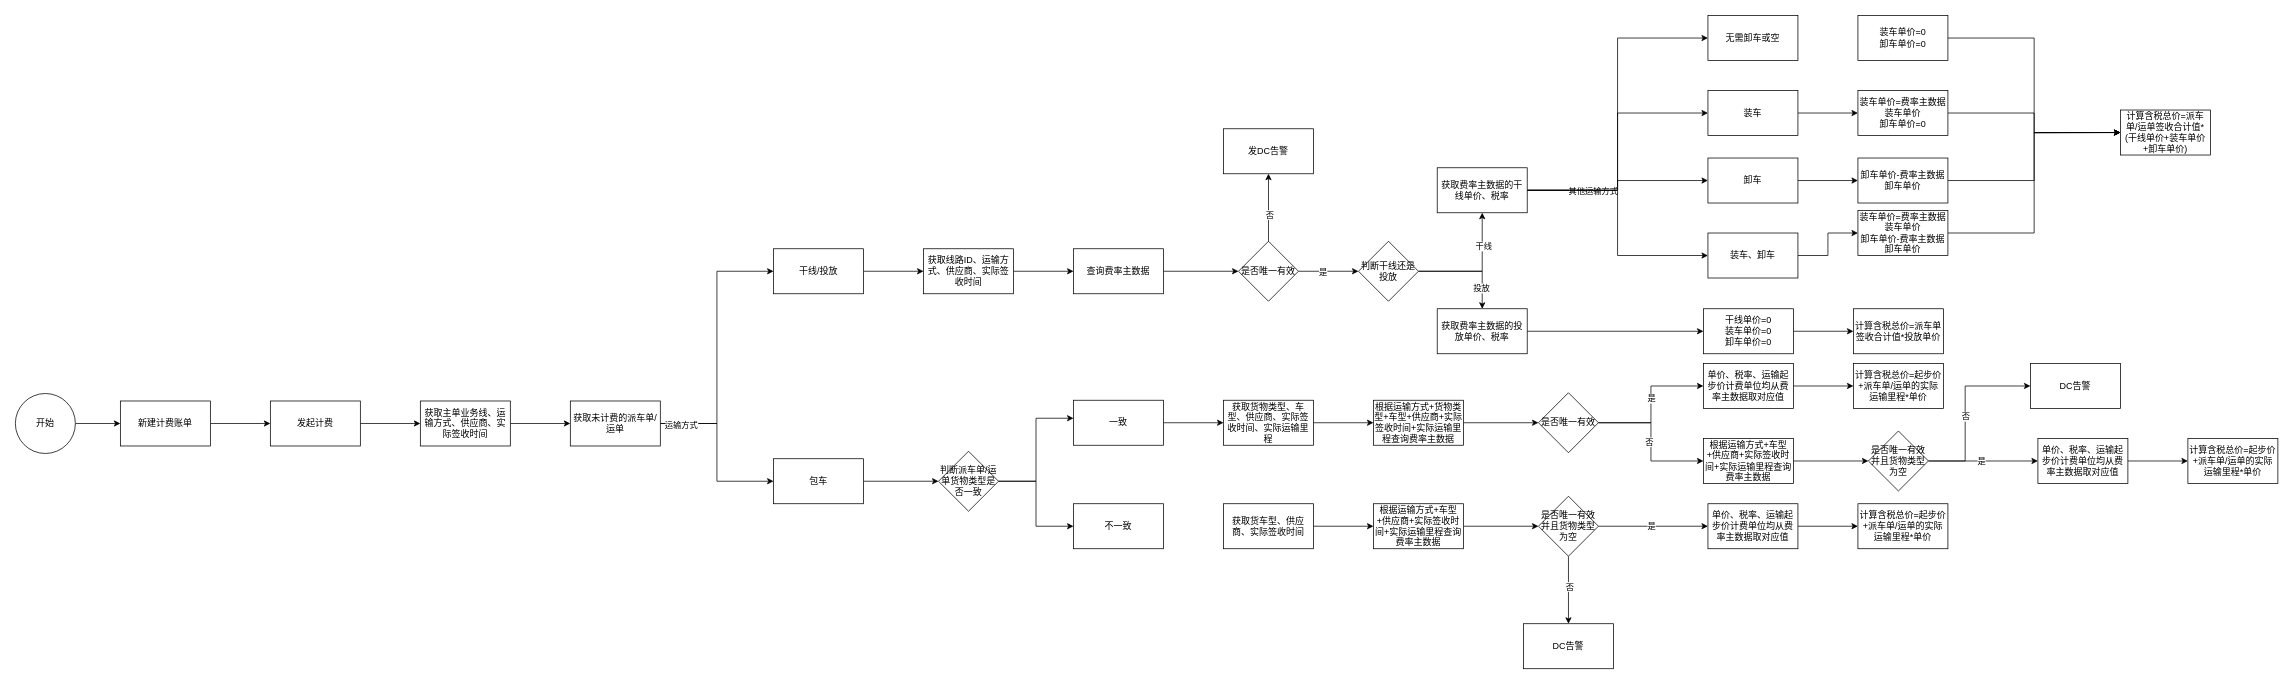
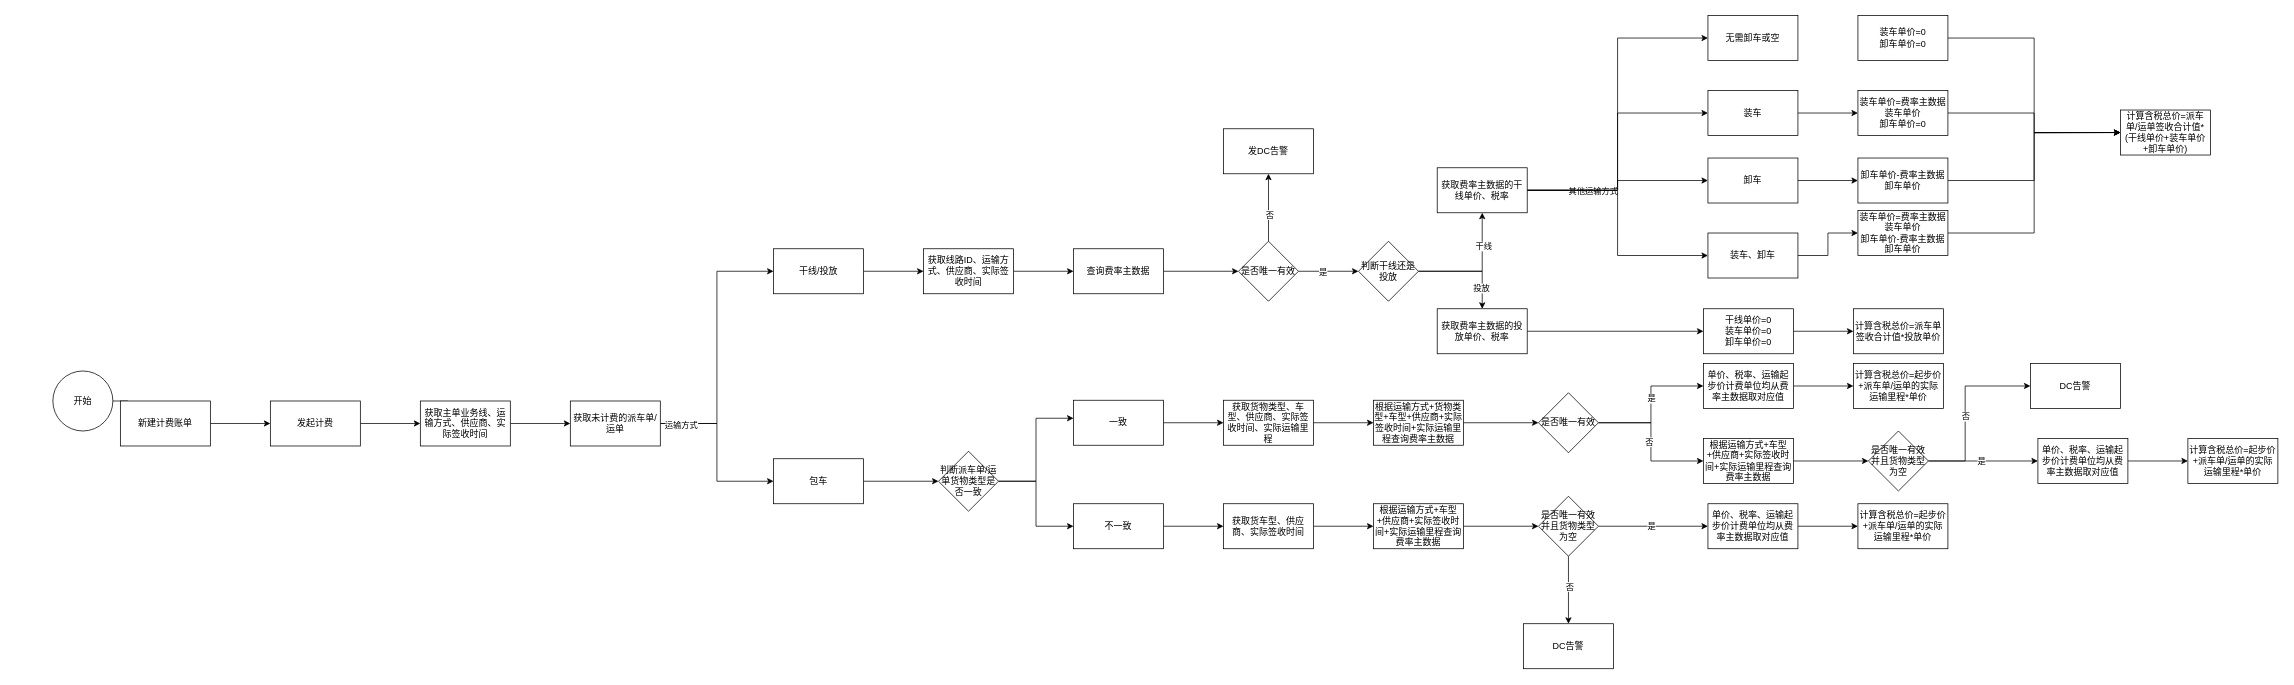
- <mxCell id="3" value="开始" style="ellipse;whiteSpace=wrap;html=1;aspect=fixed;" vertex="1" parent="1"><mxGeometry x="20" y="524" width="80" height="80" as="geometry" /></mxCell>
+ <mxCell id="3" value="开始" style="ellipse;whiteSpace=wrap;html=1;aspect=fixed;" vertex="1" parent="1"><mxGeometry x="70" y="494" width="80" height="80" as="geometry" /></mxCell>
+ <mxCell id="67" style="edgeStyle=orthogonalEdgeStyle;rounded=0;orthogonalLoop=1;jettySize=auto;html=1;entryX=0;entryY=0.5;entryDx=0;entryDy=0;" edge="1" source="68" target="70" parent="1"><mxGeometry relative="1" as="geometry" /></mxCell>
